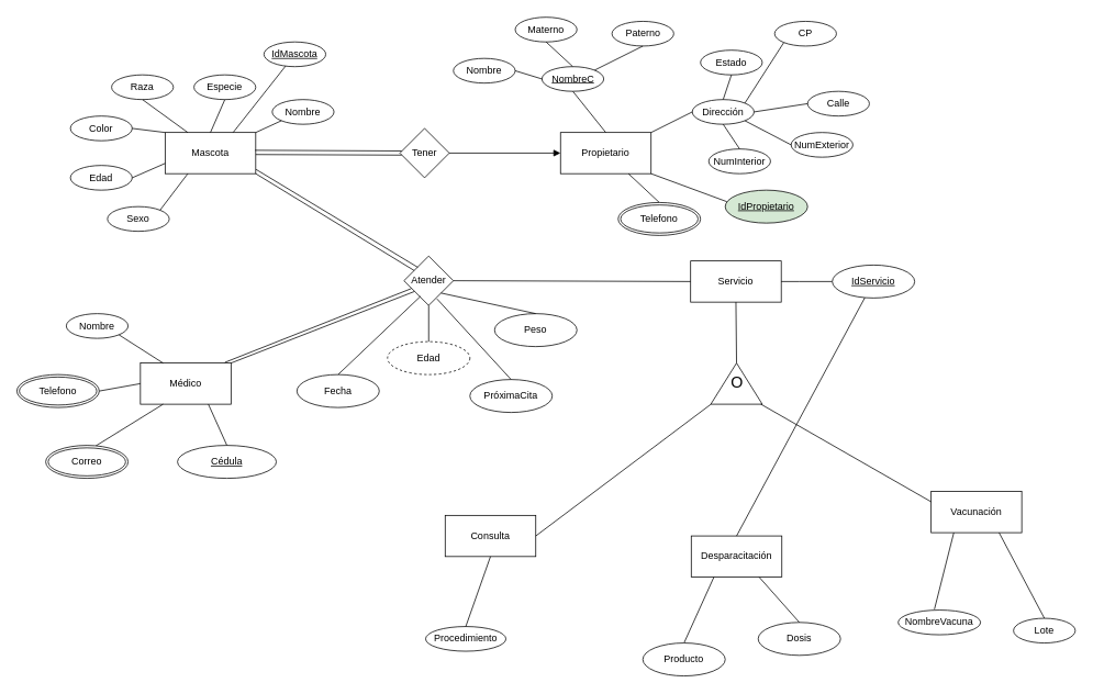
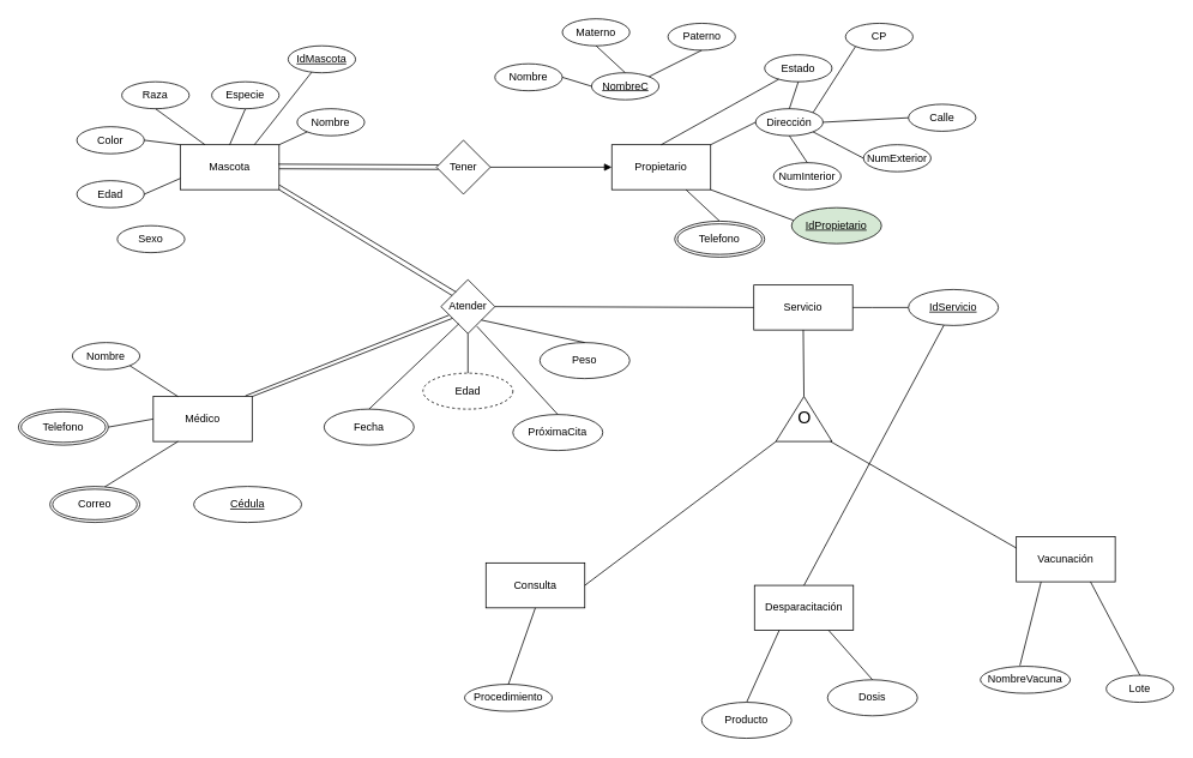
- <mxCell id="29" value="Calle" style="ellipse;whiteSpace=wrap;html=1;fillColor=none;" parent="1" vertex="1"><mxGeometry x="980" y="110" width="75" height="30" as="geometry" /></mxCell>
+ <mxCell id="29" value="Calle" style="ellipse;whiteSpace=wrap;html=1;fillColor=none;" parent="1" vertex="1"><mxGeometry x="1010" y="115" width="75" height="30" as="geometry" /></mxCell>
- <mxCell id="62" value="" style="endArrow=none;html=1;rounded=0;entryX=0.5;entryY=1;entryDx=0;entryDy=0;exitX=0.5;exitY=0;exitDx=0;exitDy=0;" parent="1" source="4" target="11" edge="1"><mxGeometry width="50" height="50" relative="1" as="geometry"><mxPoint x="690" y="210" as="sourcePoint" /><mxPoint x="740" y="160" as="targetPoint" /></mxGeometry></mxCell>
+ <mxCell id="62" value="" style="endArrow=none;html=1;rounded=0;exitX=0.5;exitY=0;exitDx=0;exitDy=0;" parent="1" source="4" target="27" edge="1"><mxGeometry width="50" height="50" relative="1" as="geometry"><mxPoint x="690" y="210" as="sourcePoint" /><mxPoint x="740" y="160" as="targetPoint" /></mxGeometry></mxCell>
- <mxCell id="45" value="" style="endArrow=none;html=1;rounded=0;exitX=1;exitY=0;exitDx=0;exitDy=0;entryX=0.25;entryY=1;entryDx=0;entryDy=0;" parent="1" source="9" target="2" edge="1"><mxGeometry width="50" height="50" relative="1" as="geometry"><mxPoint x="190" y="270" as="sourcePoint" /><mxPoint x="240" y="220" as="targetPoint" /></mxGeometry></mxCell>
- <mxCell id="49" value="" style="endArrow=none;html=1;rounded=0;exitX=0.5;exitY=0;exitDx=0;exitDy=0;entryX=0.75;entryY=1;entryDx=0;entryDy=0;" parent="1" source="14" target="3" edge="1"><mxGeometry width="50" height="50" relative="1" as="geometry"><mxPoint x="240" y="530" as="sourcePoint" /><mxPoint x="290" y="480" as="targetPoint" /></mxGeometry></mxCell>
